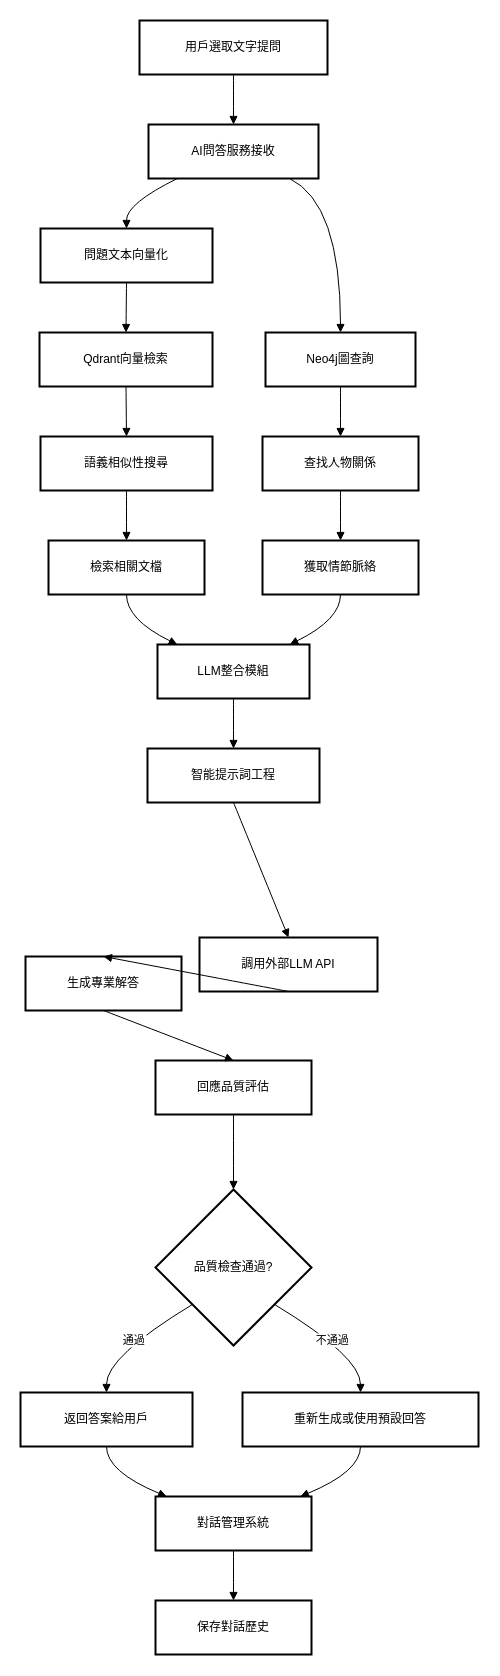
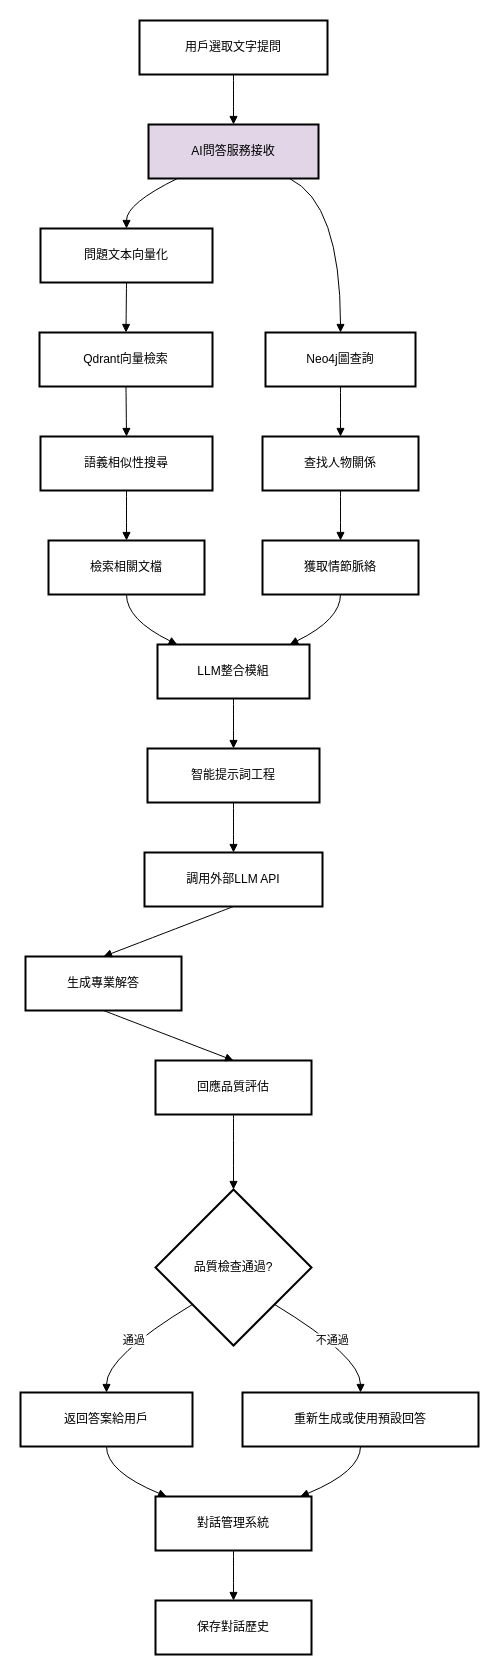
- <mxCell id="3" value="AI問答服務接收" style="whiteSpace=wrap;strokeWidth=2;" vertex="1" parent="1"><mxGeometry x="148" y="124" width="170" height="54" as="geometry" /></mxCell>
+ <mxCell id="3" value="AI問答服務接收" style="whiteSpace=wrap;strokeWidth=2;fillColor=#e1d5e7;" vertex="1" parent="1"><mxGeometry x="148" y="124" width="170" height="54" as="geometry" /></mxCell>
- <mxCell id="13" value="調用外部LLM API" style="whiteSpace=wrap;strokeWidth=2;" vertex="1" parent="1"><mxGeometry x="199" y="937" width="178" height="54" as="geometry" /></mxCell>
+ <mxCell id="13" value="調用外部LLM API" style="whiteSpace=wrap;strokeWidth=2;" vertex="1" parent="1"><mxGeometry x="144" y="852" width="178" height="54" as="geometry" /></mxCell>
